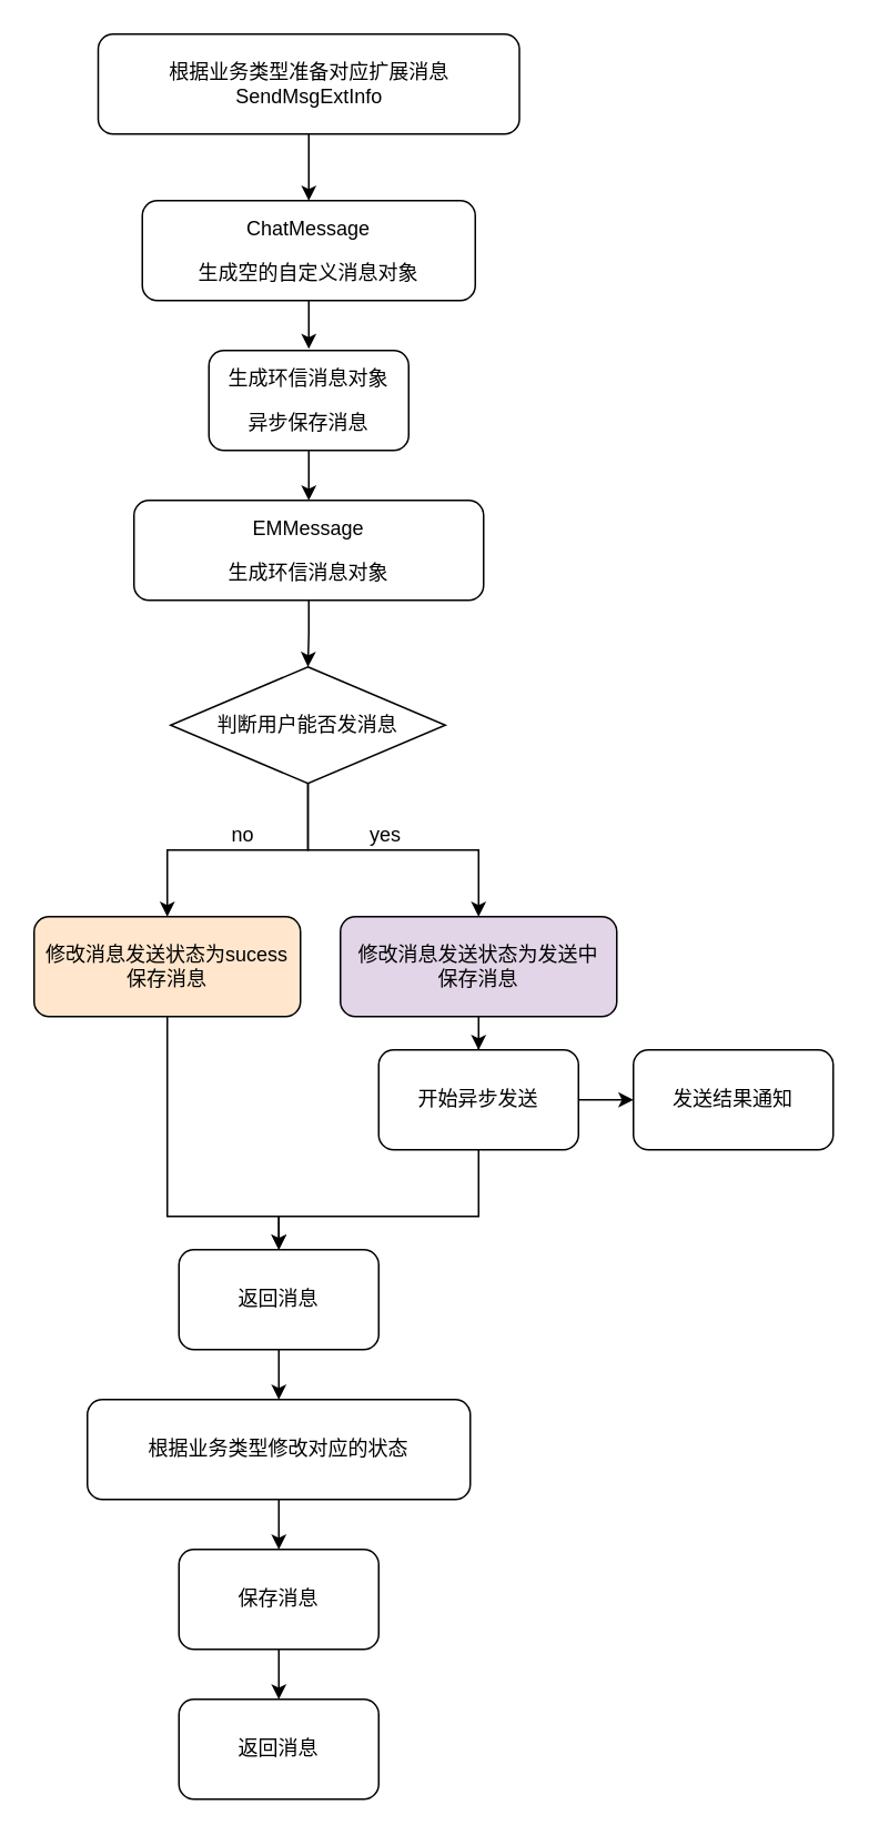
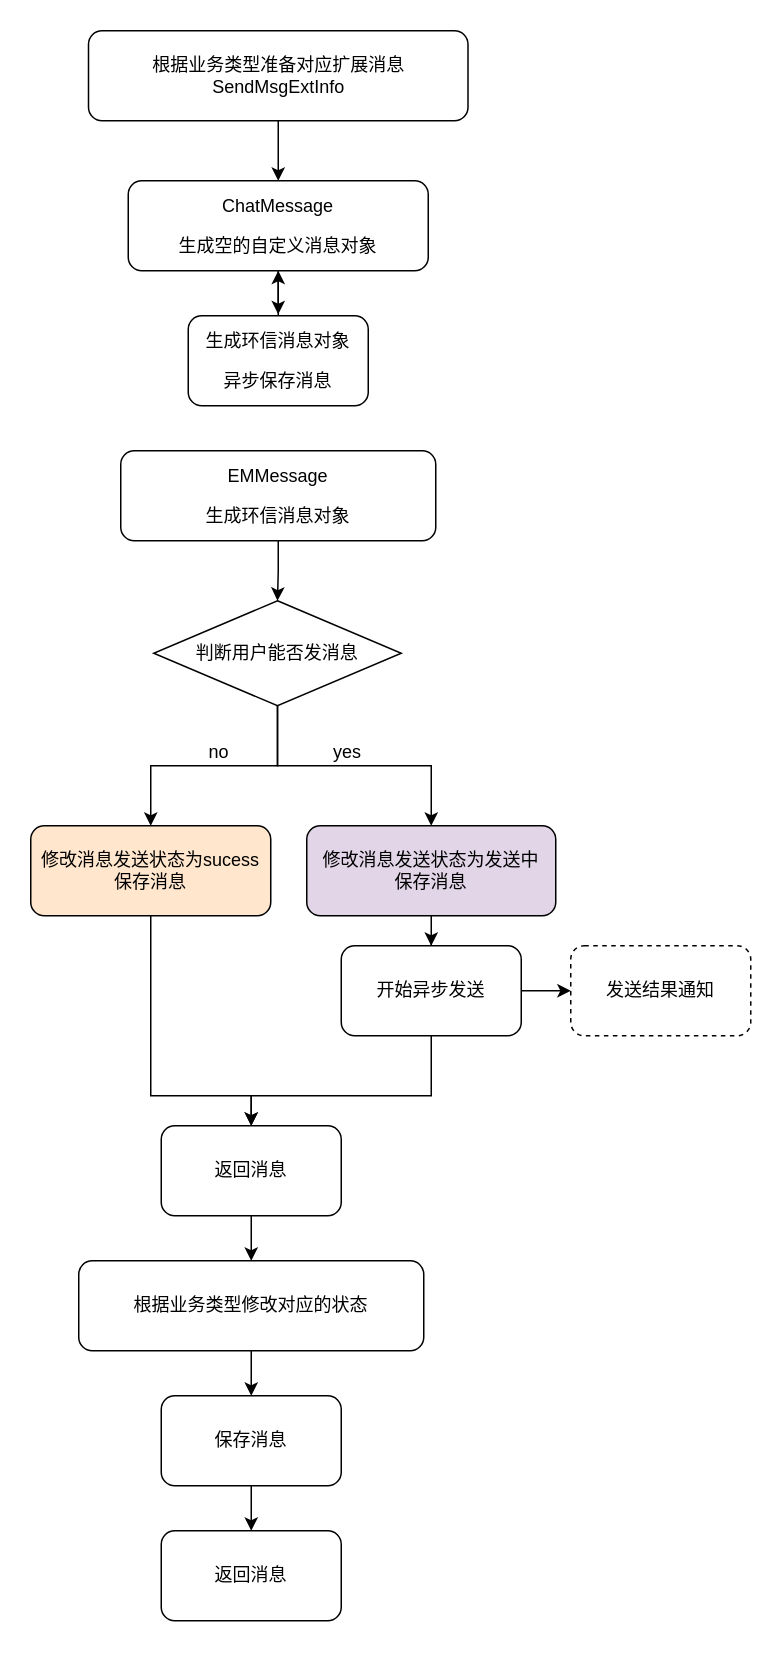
- <mxCell id="2" value="" style="edgeStyle=orthogonalEdgeStyle;rounded=0;orthogonalLoop=1;jettySize=auto;html=1;" parent="1" source="4" target="7" edge="1"><mxGeometry relative="1" as="geometry" /></mxCell>
+ <mxCell id="2" value="" style="edgeStyle=orthogonalEdgeStyle;rounded=0;orthogonalLoop=1;jettySize=auto;html=1;" parent="1" source="4" target="5" edge="1"><mxGeometry relative="1" as="geometry" /></mxCell>
- <mxCell id="25" value="发送结果通知" style="rounded=1;whiteSpace=wrap;html=1;" vertex="1" parent="1"><mxGeometry x="380" y="630" width="120" height="60" as="geometry" /></mxCell>
+ <mxCell id="25" value="发送结果通知" style="rounded=1;whiteSpace=wrap;html=1;dashed=1;" vertex="1" parent="1"><mxGeometry x="380" y="630" width="120" height="60" as="geometry" /></mxCell>
